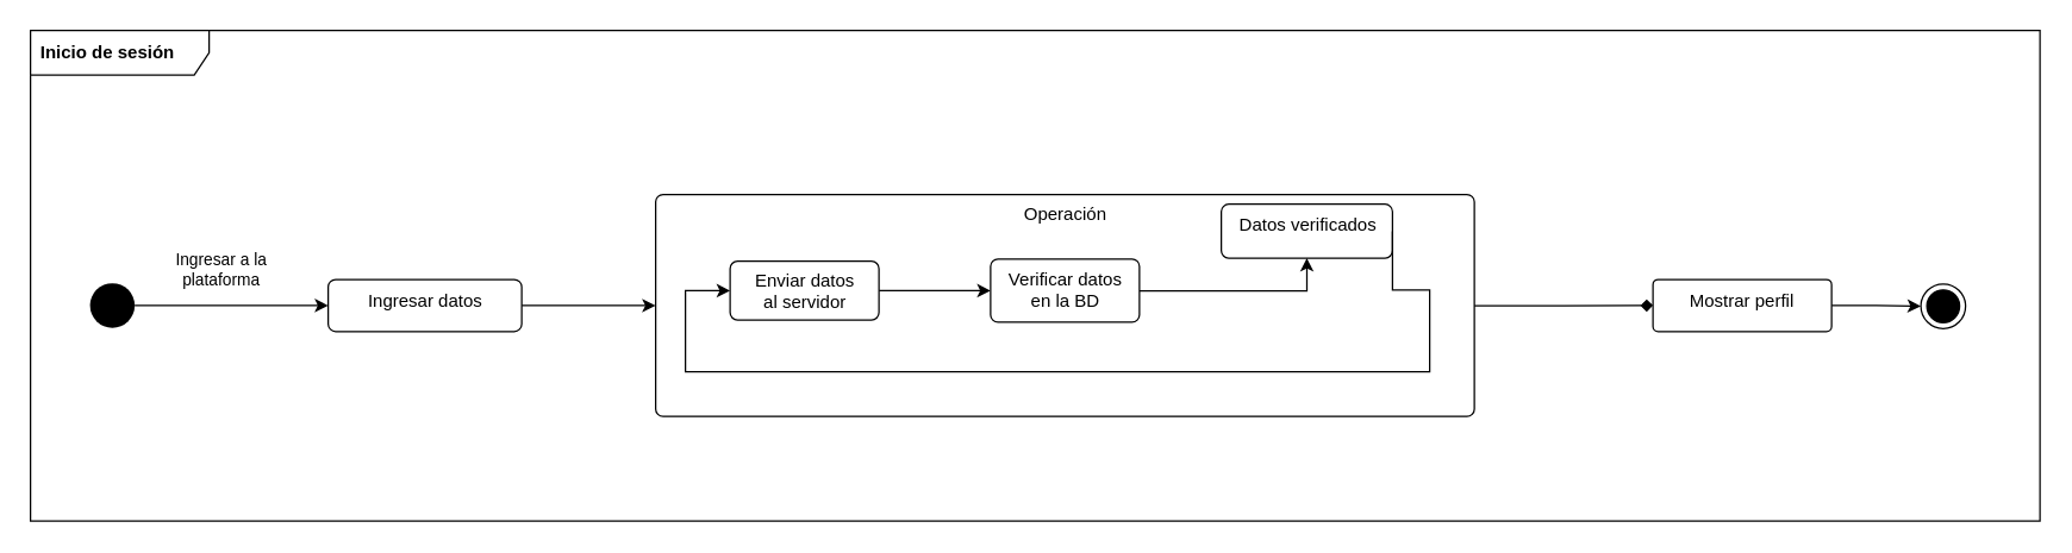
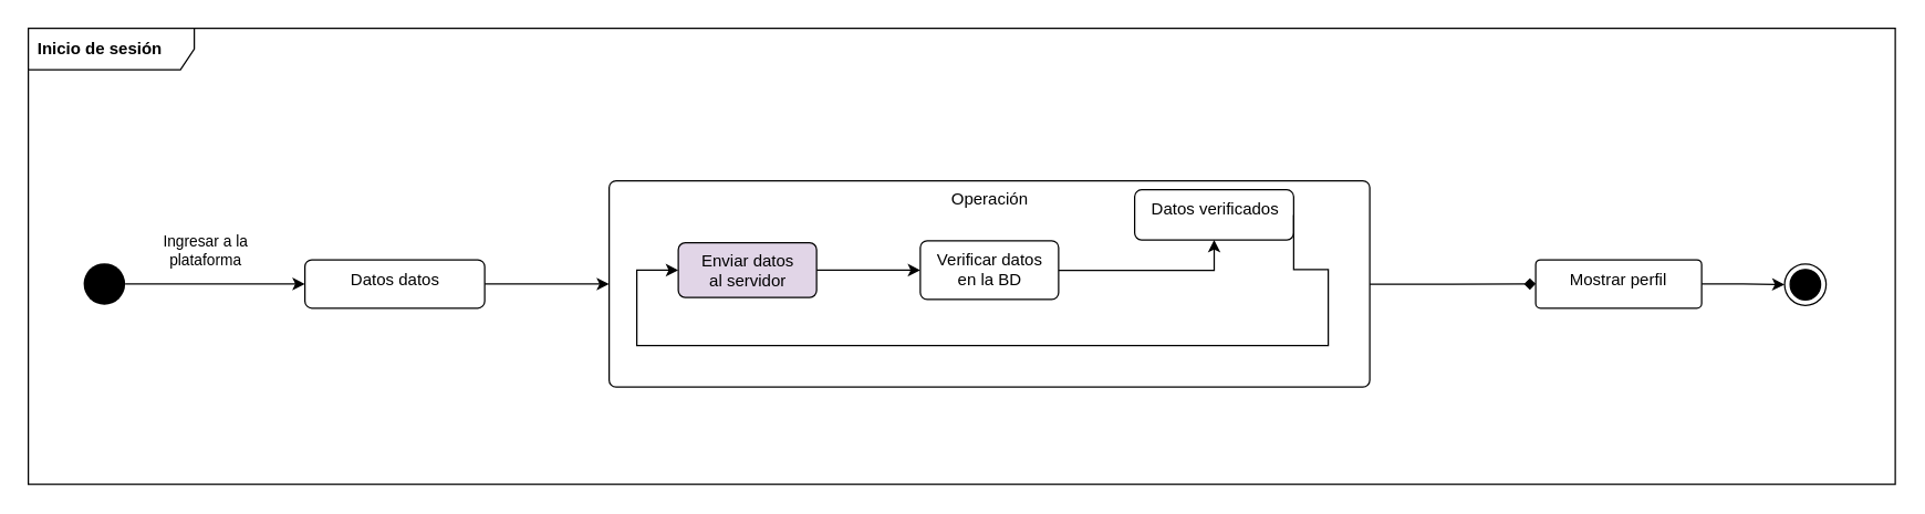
- <mxCell id="13" value="Enviar datos &lt;br&gt;al servidor" style="html=1;align=center;verticalAlign=top;rounded=1;absoluteArcSize=1;arcSize=10;dashed=0;" vertex="1" parent="1"><mxGeometry x="490" y="175.26" width="100" height="39.5" as="geometry" /></mxCell>
+ <mxCell id="13" value="Enviar datos &lt;br&gt;al servidor" style="html=1;align=center;verticalAlign=top;rounded=1;absoluteArcSize=1;arcSize=10;dashed=0;fillColor=#e1d5e7;" vertex="1" parent="1"><mxGeometry x="490" y="175.26" width="100" height="39.5" as="geometry" /></mxCell>
- <mxCell id="4" value="Ingresar datos" style="html=1;align=center;verticalAlign=top;rounded=1;absoluteArcSize=1;arcSize=10;dashed=0;" parent="1" vertex="1"><mxGeometry x="220" y="187.5" width="130" height="35" as="geometry" /></mxCell>
+ <mxCell id="4" value="Datos datos" style="html=1;align=center;verticalAlign=top;rounded=1;absoluteArcSize=1;arcSize=10;dashed=0;" parent="1" vertex="1"><mxGeometry x="220" y="187.5" width="130" height="35" as="geometry" /></mxCell>
